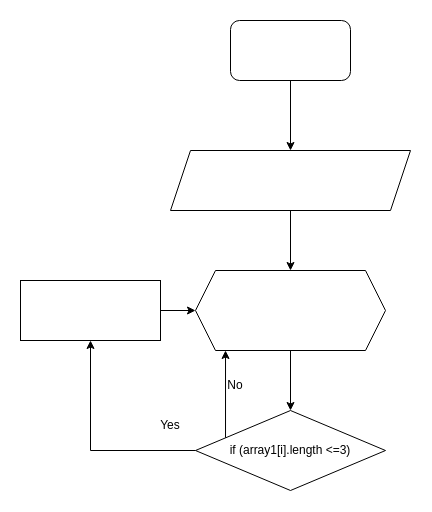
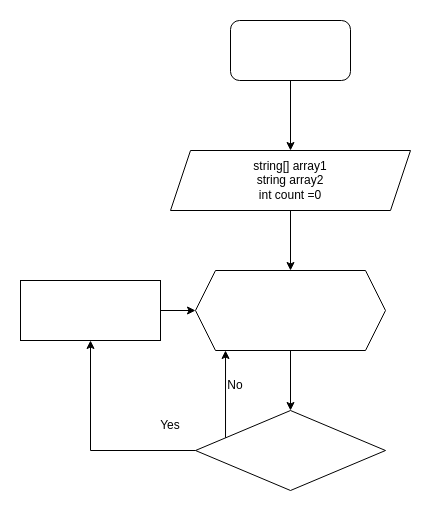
+ <mxCell id="15" value="string[] array1&lt;br&gt;string array2&lt;br&gt;int count =0" style="text;html=1;strokeColor=none;fillColor=none;align=center;verticalAlign=middle;whiteSpace=wrap;rounded=0;" parent="1" vertex="1"><mxGeometry x="215" y="150" width="150" height="60" as="geometry" /></mxCell>
- <mxCell id="16" value="if (array1[i].length &amp;lt;=3)" style="text;html=1;strokeColor=none;fillColor=none;align=center;verticalAlign=middle;whiteSpace=wrap;rounded=0;" parent="1" vertex="1"><mxGeometry x="215" y="420" width="150" height="60" as="geometry" /></mxCell>
